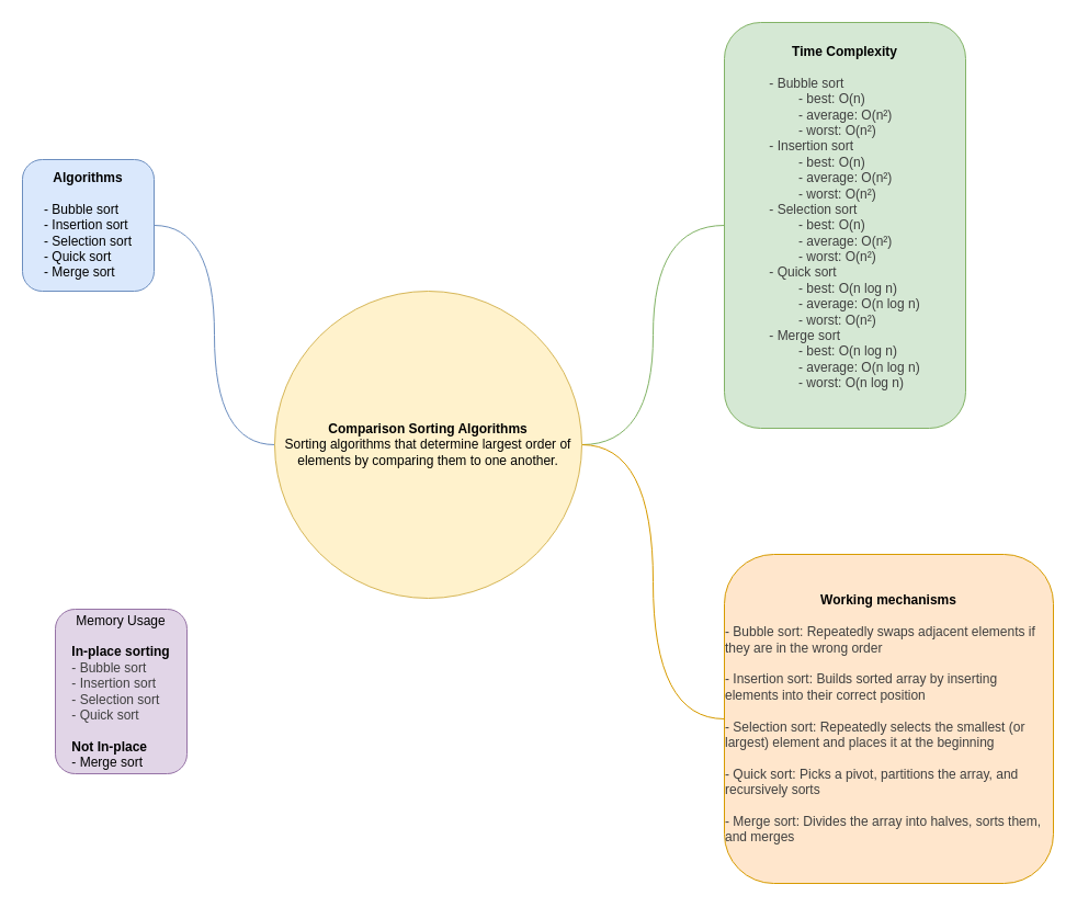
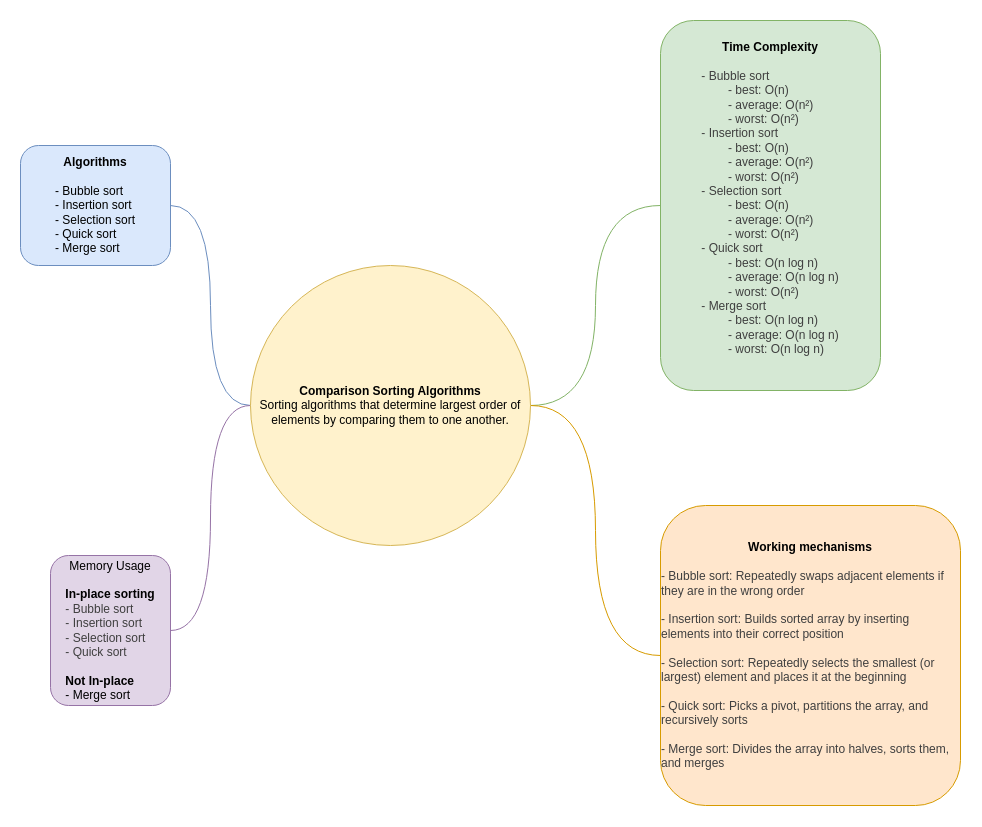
- <mxCell id="7" value="&lt;b&gt;Algorithms&lt;/b&gt;&lt;div&gt;&lt;b&gt;&lt;br&gt;&lt;/b&gt;&lt;div style=&quot;text-align: left;&quot;&gt;- Bubble sort&lt;/div&gt;&lt;div style=&quot;text-align: left;&quot;&gt;- Insertion sort&lt;/div&gt;&lt;div style=&quot;text-align: left;&quot;&gt;- Selection sort&lt;/div&gt;&lt;div style=&quot;text-align: left;&quot;&gt;- Quick sort&lt;/div&gt;&lt;div style=&quot;text-align: left;&quot;&gt;- Merge sort&lt;/div&gt;&lt;/div&gt;" style="rounded=1;whiteSpace=wrap;html=1;fillColor=#dae8fc;strokeColor=#6c8ebf;" vertex="1" parent="1"><mxGeometry x="20" y="145" width="120" height="120" as="geometry" /></mxCell>
+ <mxCell id="7" value="&lt;b&gt;Algorithms&lt;/b&gt;&lt;div&gt;&lt;b&gt;&lt;br&gt;&lt;/b&gt;&lt;div style=&quot;text-align: left;&quot;&gt;- Bubble sort&lt;/div&gt;&lt;div style=&quot;text-align: left;&quot;&gt;- Insertion sort&lt;/div&gt;&lt;div style=&quot;text-align: left;&quot;&gt;- Selection sort&lt;/div&gt;&lt;div style=&quot;text-align: left;&quot;&gt;- Quick sort&lt;/div&gt;&lt;div style=&quot;text-align: left;&quot;&gt;- Merge sort&lt;/div&gt;&lt;/div&gt;" style="rounded=1;whiteSpace=wrap;html=1;fillColor=#dae8fc;strokeColor=#6c8ebf;" vertex="1" parent="1"><mxGeometry x="20" y="145" width="150" height="120" as="geometry" /></mxCell>
+ <mxCell id="4" style="edgeStyle=orthogonalEdgeStyle;html=1;entryX=1;entryY=0.5;entryDx=0;entryDy=0;fillColor=#e1d5e7;strokeColor=#9673a6;endArrow=none;endFill=0;curved=1;fontStyle=1" edge="1" parent="1" source="6" target="9"><mxGeometry relative="1" as="geometry" /></mxCell>
